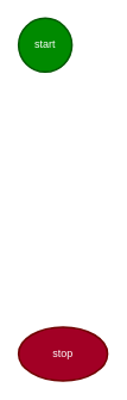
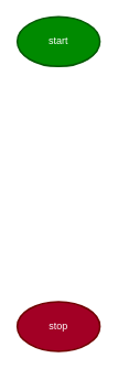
- <mxCell id="2" value="start" style="strokeWidth=2;html=1;shape=mxgraph.flowchart.start_1;whiteSpace=wrap;fillColor=#008a00;fontColor=#ffffff;strokeColor=#005700;" parent="1" vertex="1"><mxGeometry x="20" y="20" width="60" height="60" as="geometry" /></mxCell>
+ <mxCell id="2" value="start" style="strokeWidth=2;html=1;shape=mxgraph.flowchart.start_1;whiteSpace=wrap;fillColor=#008a00;fontColor=#ffffff;strokeColor=#005700;" parent="1" vertex="1"><mxGeometry x="20" y="20" width="100" height="60" as="geometry" /></mxCell>
